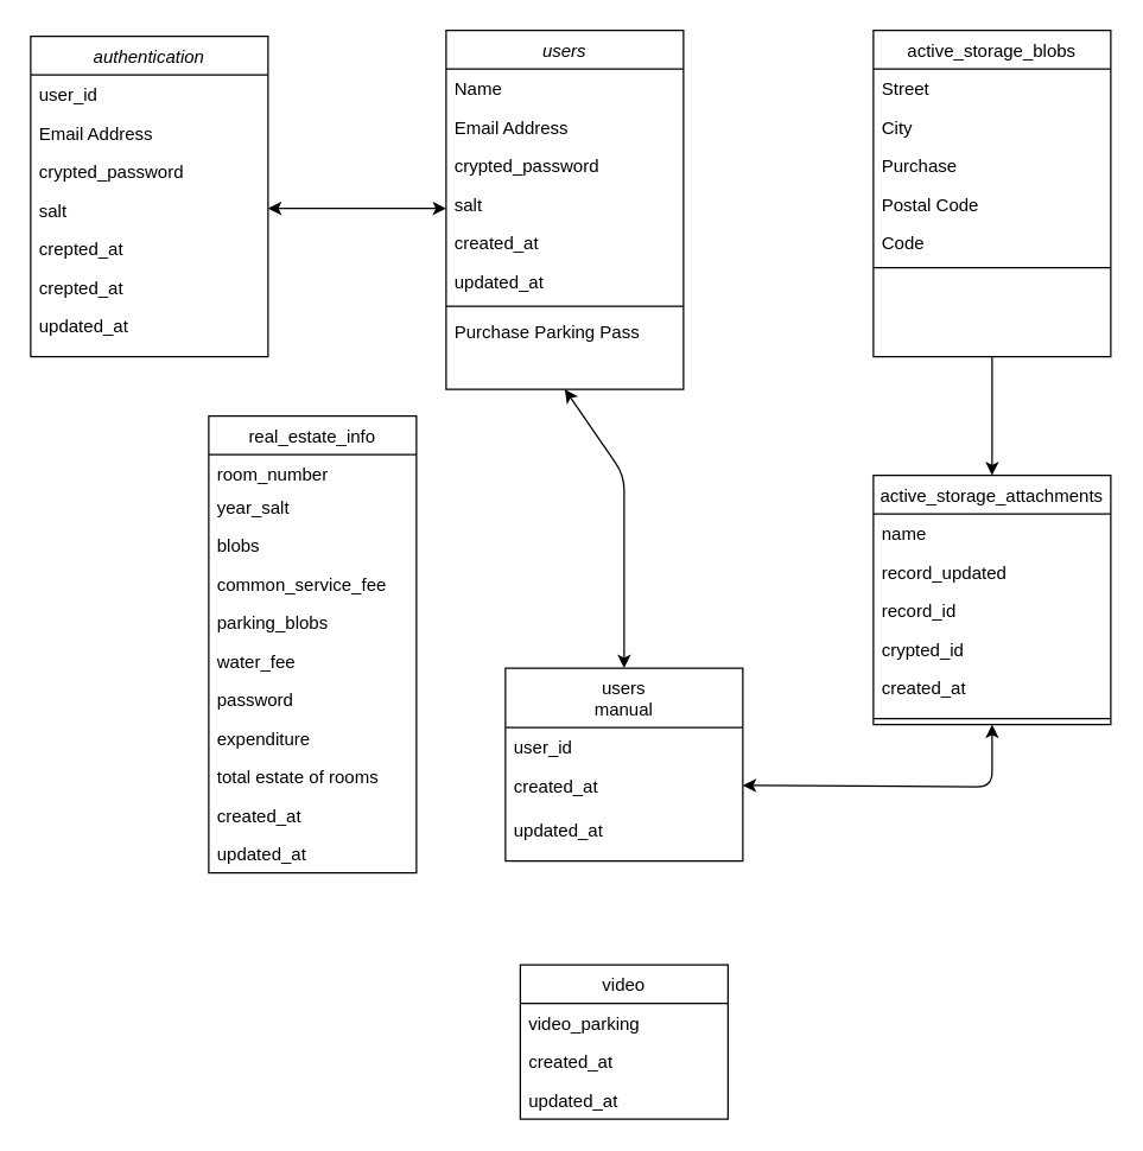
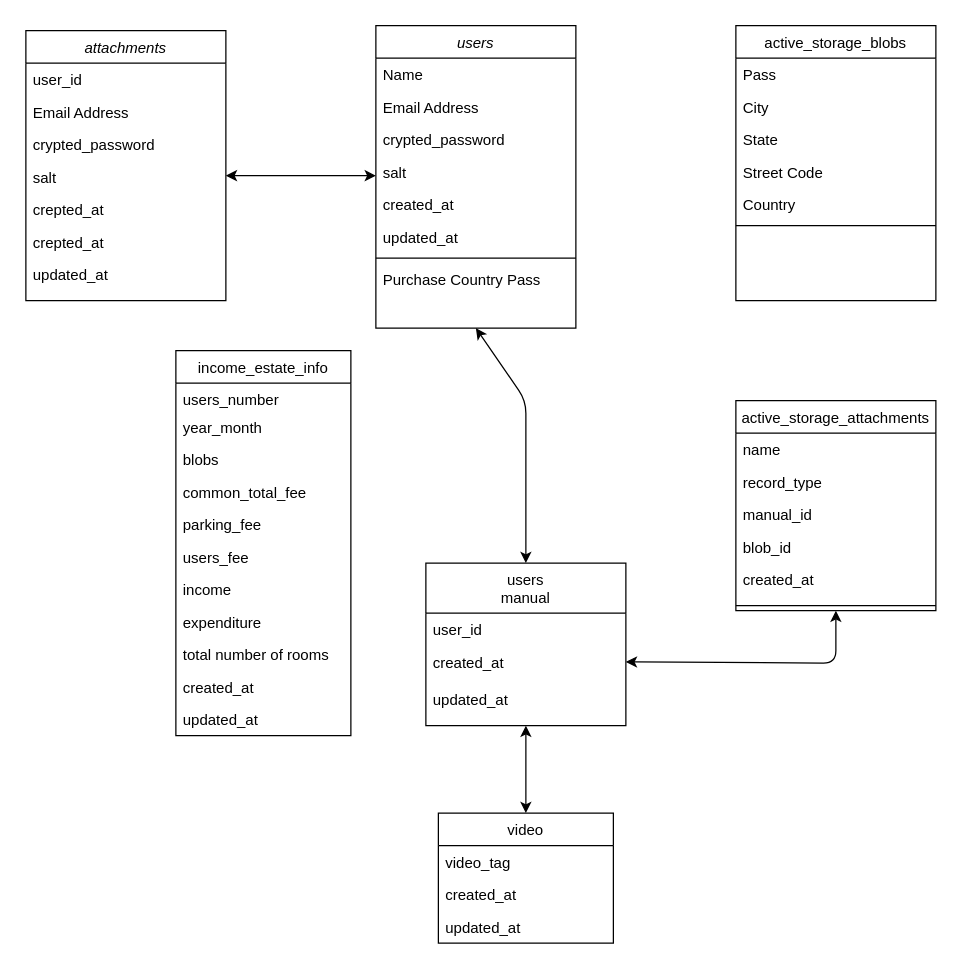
- <mxCell id="19" value="authentication" style="swimlane;fontStyle=2;align=center;verticalAlign=top;childLayout=stackLayout;horizontal=1;startSize=26;horizontalStack=0;resizeParent=1;resizeLast=0;collapsible=1;marginBottom=0;rounded=0;shadow=0;strokeWidth=1;" vertex="1" parent="1"><mxGeometry x="20" y="24" width="160" height="216" as="geometry"><mxRectangle x="230" y="140" width="160" height="26" as="alternateBounds" /></mxGeometry></mxCell>
+ <mxCell id="19" value="attachments" style="swimlane;fontStyle=2;align=center;verticalAlign=top;childLayout=stackLayout;horizontal=1;startSize=26;horizontalStack=0;resizeParent=1;resizeLast=0;collapsible=1;marginBottom=0;rounded=0;shadow=0;strokeWidth=1;" vertex="1" parent="1"><mxGeometry x="20" y="24" width="160" height="216" as="geometry"><mxRectangle x="230" y="140" width="160" height="26" as="alternateBounds" /></mxGeometry></mxCell>
- <mxCell id="13" value="Street" style="text;align=left;verticalAlign=top;spacingLeft=4;spacingRight=4;overflow=hidden;rotatable=0;points=[[0,0.5],[1,0.5]];portConstraint=eastwest;" parent="12" vertex="1"><mxGeometry y="26" width="160" height="26" as="geometry" /></mxCell>
+ <mxCell id="13" value="Pass" style="text;align=left;verticalAlign=top;spacingLeft=4;spacingRight=4;overflow=hidden;rotatable=0;points=[[0,0.5],[1,0.5]];portConstraint=eastwest;" parent="12" vertex="1"><mxGeometry y="26" width="160" height="26" as="geometry" /></mxCell>
- <mxCell id="15" value="Purchase" style="text;align=left;verticalAlign=top;spacingLeft=4;spacingRight=4;overflow=hidden;rotatable=0;points=[[0,0.5],[1,0.5]];portConstraint=eastwest;rounded=0;shadow=0;html=0;" parent="12" vertex="1"><mxGeometry y="78" width="160" height="26" as="geometry" /></mxCell>
+ <mxCell id="15" value="State" style="text;align=left;verticalAlign=top;spacingLeft=4;spacingRight=4;overflow=hidden;rotatable=0;points=[[0,0.5],[1,0.5]];portConstraint=eastwest;rounded=0;shadow=0;html=0;" parent="12" vertex="1"><mxGeometry y="78" width="160" height="26" as="geometry" /></mxCell>
- <mxCell id="16" value="Postal Code" style="text;align=left;verticalAlign=top;spacingLeft=4;spacingRight=4;overflow=hidden;rotatable=0;points=[[0,0.5],[1,0.5]];portConstraint=eastwest;rounded=0;shadow=0;html=0;" parent="12" vertex="1"><mxGeometry y="104" width="160" height="26" as="geometry" /></mxCell>
+ <mxCell id="16" value="Street Code" style="text;align=left;verticalAlign=top;spacingLeft=4;spacingRight=4;overflow=hidden;rotatable=0;points=[[0,0.5],[1,0.5]];portConstraint=eastwest;rounded=0;shadow=0;html=0;" parent="12" vertex="1"><mxGeometry y="104" width="160" height="26" as="geometry" /></mxCell>
- <mxCell id="17" value="Code" style="text;align=left;verticalAlign=top;spacingLeft=4;spacingRight=4;overflow=hidden;rotatable=0;points=[[0,0.5],[1,0.5]];portConstraint=eastwest;rounded=0;shadow=0;html=0;" parent="12" vertex="1"><mxGeometry y="130" width="160" height="26" as="geometry" /></mxCell>
+ <mxCell id="17" value="Country" style="text;align=left;verticalAlign=top;spacingLeft=4;spacingRight=4;overflow=hidden;rotatable=0;points=[[0,0.5],[1,0.5]];portConstraint=eastwest;rounded=0;shadow=0;html=0;" parent="12" vertex="1"><mxGeometry y="130" width="160" height="26" as="geometry" /></mxCell>
- <mxCell id="10" value="Purchase Parking Pass" style="text;align=left;verticalAlign=top;spacingLeft=4;spacingRight=4;overflow=hidden;rotatable=0;points=[[0,0.5],[1,0.5]];portConstraint=eastwest;" parent="2" vertex="1"><mxGeometry y="190" width="160" height="26" as="geometry" /></mxCell>
+ <mxCell id="10" value="Purchase Country Pass" style="text;align=left;verticalAlign=top;spacingLeft=4;spacingRight=4;overflow=hidden;rotatable=0;points=[[0,0.5],[1,0.5]];portConstraint=eastwest;" parent="2" vertex="1"><mxGeometry y="190" width="160" height="26" as="geometry" /></mxCell>
- <mxCell id="11" value="" style="edgeStyle=orthogonalEdgeStyle;rounded=0;orthogonalLoop=1;jettySize=auto;html=1;" edge="1" parent="1" source="12" target="27"><mxGeometry relative="1" as="geometry" /></mxCell>
- <mxCell id="40" value="real_estate_info" style="swimlane;fontStyle=0;childLayout=stackLayout;horizontal=1;startSize=26;horizontalStack=0;resizeParent=1;resizeParentMax=0;resizeLast=0;collapsible=1;marginBottom=0;" vertex="1" parent="1"><mxGeometry x="140" y="280" width="140" height="308" as="geometry" /></mxCell>
+ <mxCell id="40" value="income_estate_info" style="swimlane;fontStyle=0;childLayout=stackLayout;horizontal=1;startSize=26;horizontalStack=0;resizeParent=1;resizeParentMax=0;resizeLast=0;collapsible=1;marginBottom=0;" vertex="1" parent="1"><mxGeometry x="140" y="280" width="140" height="308" as="geometry" /></mxCell>
- <mxCell id="41" value="room_number" style="text;strokeColor=none;fillColor=none;align=left;verticalAlign=top;spacingLeft=4;spacingRight=4;overflow=hidden;rotatable=0;points=[[0,0.5],[1,0.5]];portConstraint=eastwest;" vertex="1" parent="40"><mxGeometry y="26" width="140" height="22" as="geometry" /></mxCell>
+ <mxCell id="41" value="users_number" style="text;strokeColor=none;fillColor=none;align=left;verticalAlign=top;spacingLeft=4;spacingRight=4;overflow=hidden;rotatable=0;points=[[0,0.5],[1,0.5]];portConstraint=eastwest;" vertex="1" parent="40"><mxGeometry y="26" width="140" height="22" as="geometry" /></mxCell>
- <mxCell id="42" value="year_salt" style="text;strokeColor=none;fillColor=none;align=left;verticalAlign=top;spacingLeft=4;spacingRight=4;overflow=hidden;rotatable=0;points=[[0,0.5],[1,0.5]];portConstraint=eastwest;" vertex="1" parent="40"><mxGeometry y="48" width="140" height="26" as="geometry" /></mxCell>
+ <mxCell id="42" value="year_month" style="text;strokeColor=none;fillColor=none;align=left;verticalAlign=top;spacingLeft=4;spacingRight=4;overflow=hidden;rotatable=0;points=[[0,0.5],[1,0.5]];portConstraint=eastwest;" vertex="1" parent="40"><mxGeometry y="48" width="140" height="26" as="geometry" /></mxCell>
- <mxCell id="29" value="record_updated" style="text;align=left;verticalAlign=top;spacingLeft=4;spacingRight=4;overflow=hidden;rotatable=0;points=[[0,0.5],[1,0.5]];portConstraint=eastwest;rounded=0;shadow=0;html=0;" vertex="1" parent="27"><mxGeometry y="52" width="160" height="26" as="geometry" /></mxCell>
+ <mxCell id="29" value="record_type" style="text;align=left;verticalAlign=top;spacingLeft=4;spacingRight=4;overflow=hidden;rotatable=0;points=[[0,0.5],[1,0.5]];portConstraint=eastwest;rounded=0;shadow=0;html=0;" vertex="1" parent="27"><mxGeometry y="52" width="160" height="26" as="geometry" /></mxCell>
- <mxCell id="44" value="common_service_fee" style="text;strokeColor=none;fillColor=none;align=left;verticalAlign=top;spacingLeft=4;spacingRight=4;overflow=hidden;rotatable=0;points=[[0,0.5],[1,0.5]];portConstraint=eastwest;" vertex="1" parent="40"><mxGeometry y="100" width="140" height="26" as="geometry" /></mxCell>
+ <mxCell id="44" value="common_total_fee" style="text;strokeColor=none;fillColor=none;align=left;verticalAlign=top;spacingLeft=4;spacingRight=4;overflow=hidden;rotatable=0;points=[[0,0.5],[1,0.5]];portConstraint=eastwest;" vertex="1" parent="40"><mxGeometry y="100" width="140" height="26" as="geometry" /></mxCell>
- <mxCell id="30" value="record_id" style="text;align=left;verticalAlign=top;spacingLeft=4;spacingRight=4;overflow=hidden;rotatable=0;points=[[0,0.5],[1,0.5]];portConstraint=eastwest;rounded=0;shadow=0;html=0;" vertex="1" parent="27"><mxGeometry y="78" width="160" height="26" as="geometry" /></mxCell>
+ <mxCell id="30" value="manual_id" style="text;align=left;verticalAlign=top;spacingLeft=4;spacingRight=4;overflow=hidden;rotatable=0;points=[[0,0.5],[1,0.5]];portConstraint=eastwest;rounded=0;shadow=0;html=0;" vertex="1" parent="27"><mxGeometry y="78" width="160" height="26" as="geometry" /></mxCell>
- <mxCell id="45" value="parking_blobs" style="text;strokeColor=none;fillColor=none;align=left;verticalAlign=top;spacingLeft=4;spacingRight=4;overflow=hidden;rotatable=0;points=[[0,0.5],[1,0.5]];portConstraint=eastwest;" vertex="1" parent="40"><mxGeometry y="126" width="140" height="26" as="geometry" /></mxCell>
+ <mxCell id="45" value="parking_fee" style="text;strokeColor=none;fillColor=none;align=left;verticalAlign=top;spacingLeft=4;spacingRight=4;overflow=hidden;rotatable=0;points=[[0,0.5],[1,0.5]];portConstraint=eastwest;" vertex="1" parent="40"><mxGeometry y="126" width="140" height="26" as="geometry" /></mxCell>
- <mxCell id="31" value="crypted_id" style="text;align=left;verticalAlign=top;spacingLeft=4;spacingRight=4;overflow=hidden;rotatable=0;points=[[0,0.5],[1,0.5]];portConstraint=eastwest;rounded=0;shadow=0;html=0;" vertex="1" parent="27"><mxGeometry y="104" width="160" height="26" as="geometry" /></mxCell>
+ <mxCell id="31" value="blob_id" style="text;align=left;verticalAlign=top;spacingLeft=4;spacingRight=4;overflow=hidden;rotatable=0;points=[[0,0.5],[1,0.5]];portConstraint=eastwest;rounded=0;shadow=0;html=0;" vertex="1" parent="27"><mxGeometry y="104" width="160" height="26" as="geometry" /></mxCell>
- <mxCell id="46" value="water_fee" style="text;strokeColor=none;fillColor=none;align=left;verticalAlign=top;spacingLeft=4;spacingRight=4;overflow=hidden;rotatable=0;points=[[0,0.5],[1,0.5]];portConstraint=eastwest;" vertex="1" parent="40"><mxGeometry y="152" width="140" height="26" as="geometry" /></mxCell>
+ <mxCell id="46" value="users_fee" style="text;strokeColor=none;fillColor=none;align=left;verticalAlign=top;spacingLeft=4;spacingRight=4;overflow=hidden;rotatable=0;points=[[0,0.5],[1,0.5]];portConstraint=eastwest;" vertex="1" parent="40"><mxGeometry y="152" width="140" height="26" as="geometry" /></mxCell>
- <mxCell id="47" value="password" style="text;strokeColor=none;fillColor=none;align=left;verticalAlign=top;spacingLeft=4;spacingRight=4;overflow=hidden;rotatable=0;points=[[0,0.5],[1,0.5]];portConstraint=eastwest;" vertex="1" parent="40"><mxGeometry y="178" width="140" height="26" as="geometry" /></mxCell>
+ <mxCell id="47" value="income" style="text;strokeColor=none;fillColor=none;align=left;verticalAlign=top;spacingLeft=4;spacingRight=4;overflow=hidden;rotatable=0;points=[[0,0.5],[1,0.5]];portConstraint=eastwest;" vertex="1" parent="40"><mxGeometry y="178" width="140" height="26" as="geometry" /></mxCell>
- <mxCell id="49" value="total estate of rooms" style="text;strokeColor=none;fillColor=none;align=left;verticalAlign=top;spacingLeft=4;spacingRight=4;overflow=hidden;rotatable=0;points=[[0,0.5],[1,0.5]];portConstraint=eastwest;" vertex="1" parent="40"><mxGeometry y="230" width="140" height="26" as="geometry" /></mxCell>
+ <mxCell id="49" value="total number of rooms" style="text;strokeColor=none;fillColor=none;align=left;verticalAlign=top;spacingLeft=4;spacingRight=4;overflow=hidden;rotatable=0;points=[[0,0.5],[1,0.5]];portConstraint=eastwest;" vertex="1" parent="40"><mxGeometry y="230" width="140" height="26" as="geometry" /></mxCell>
+ <mxCell id="57" value="" style="endArrow=classic;startArrow=classic;html=1;entryX=0.5;entryY=1;entryDx=0;entryDy=0;exitX=0.5;exitY=0;exitDx=0;exitDy=0;" edge="1" parent="1" source="53" target="35"><mxGeometry width="50" height="50" relative="1" as="geometry"><mxPoint x="360" y="660" as="sourcePoint" /><mxPoint x="410" y="610" as="targetPoint" /></mxGeometry></mxCell>
- <mxCell id="54" value="video_parking" style="text;strokeColor=none;fillColor=none;align=left;verticalAlign=top;spacingLeft=4;spacingRight=4;overflow=hidden;rotatable=0;points=[[0,0.5],[1,0.5]];portConstraint=eastwest;" vertex="1" parent="53"><mxGeometry y="26" width="140" height="26" as="geometry" /></mxCell>
+ <mxCell id="54" value="video_tag" style="text;strokeColor=none;fillColor=none;align=left;verticalAlign=top;spacingLeft=4;spacingRight=4;overflow=hidden;rotatable=0;points=[[0,0.5],[1,0.5]];portConstraint=eastwest;" vertex="1" parent="53"><mxGeometry y="26" width="140" height="26" as="geometry" /></mxCell>
